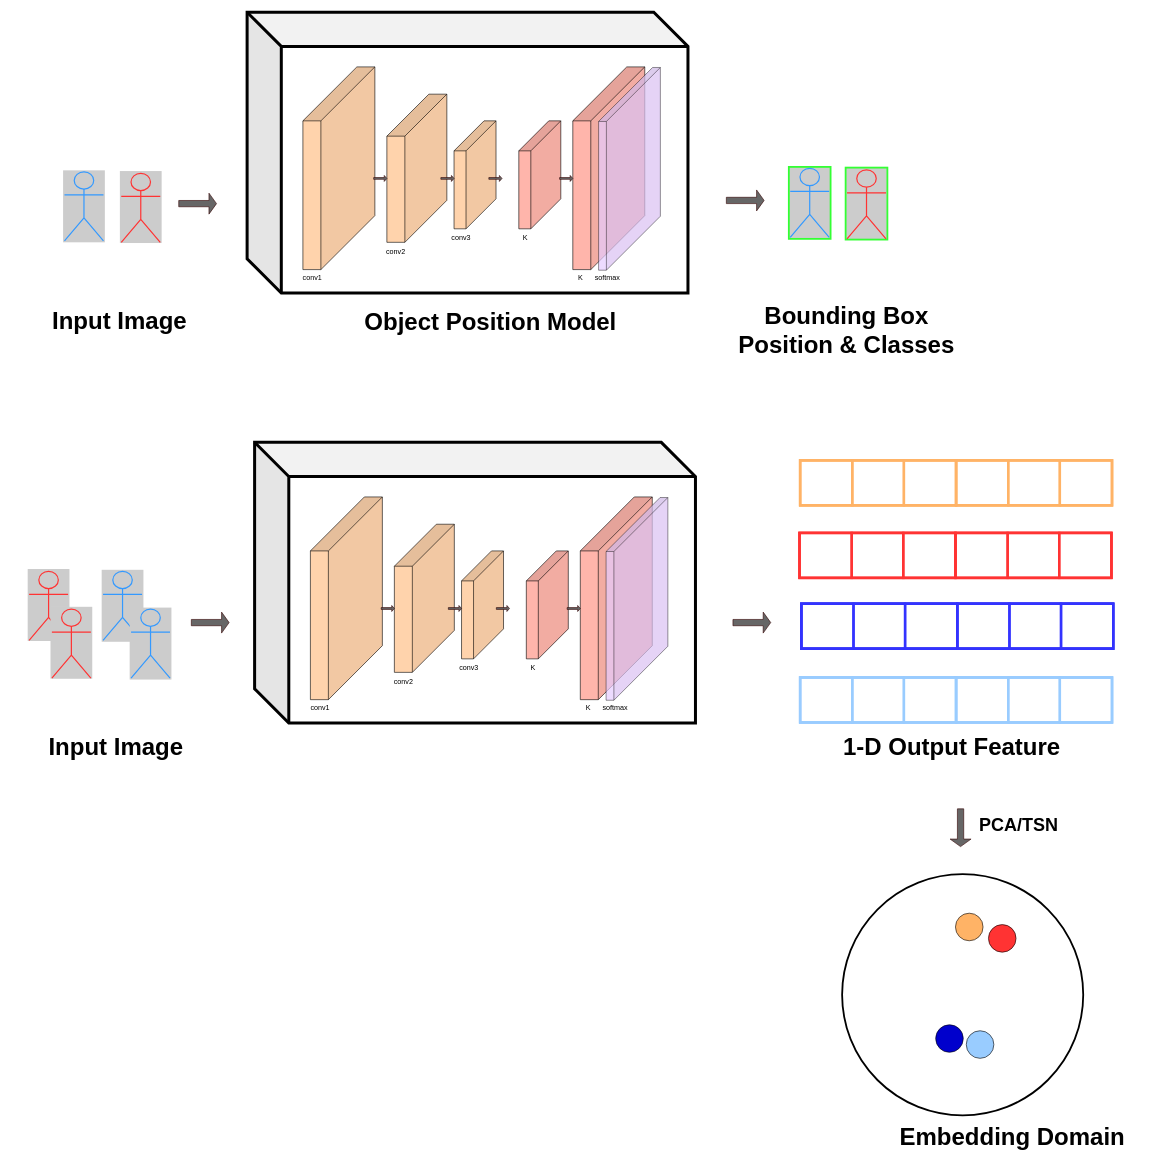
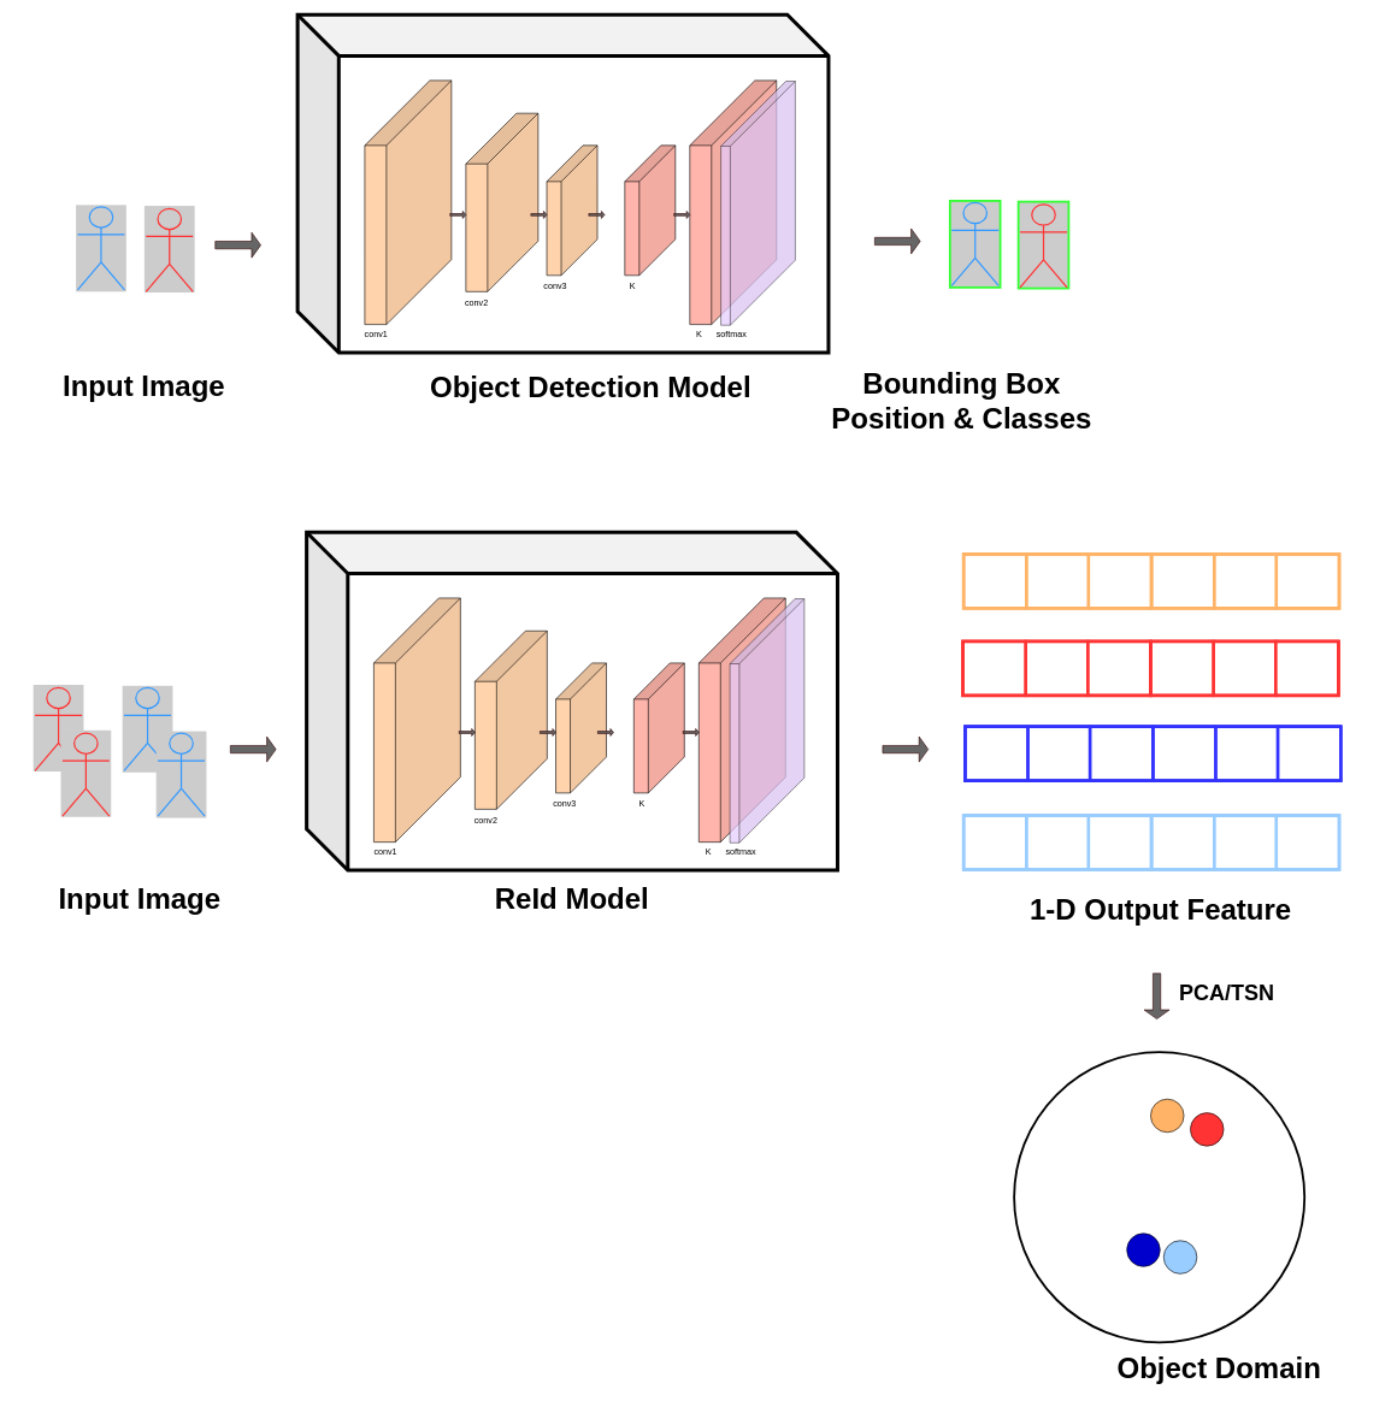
- <mxCell id="3" value="&lt;h1&gt;Object Position Model&lt;/h1&gt;" style="text;html=1;align=center;verticalAlign=middle;whiteSpace=wrap;rounded=0;fontSize=20;" vertex="1" parent="1"><mxGeometry x="593.25" y="502" width="447.5" height="67" as="geometry" /></mxCell>
+ <mxCell id="3" value="&lt;h1&gt;Object Detection Model&lt;/h1&gt;" style="text;html=1;align=center;verticalAlign=middle;whiteSpace=wrap;rounded=0;fontSize=20;" vertex="1" parent="1"><mxGeometry x="593.25" y="502" width="447.5" height="67" as="geometry" /></mxCell>
- <mxCell id="5" value="&lt;h1&gt;Bounding Box Position &amp;amp; Classes&lt;/h1&gt;" style="text;html=1;align=center;verticalAlign=middle;whiteSpace=wrap;rounded=0;fontSize=20;" vertex="1" parent="1"><mxGeometry x="1221" y="516" width="379" height="67" as="geometry" /></mxCell>
+ <mxCell id="5" value="&lt;h1&gt;Bounding Box Position &amp;amp; Classes&lt;/h1&gt;" style="text;html=1;align=center;verticalAlign=middle;whiteSpace=wrap;rounded=0;fontSize=20;" vertex="1" parent="1"><mxGeometry x="1141" y="521" width="379" height="67" as="geometry" /></mxCell>
+ <mxCell id="78" value="&lt;h1&gt;ReId Model&lt;/h1&gt;" style="text;html=1;align=center;verticalAlign=middle;whiteSpace=wrap;rounded=0;fontSize=20;" vertex="1" parent="1"><mxGeometry x="567.25" y="1209" width="447.5" height="67" as="geometry" /></mxCell>
- <mxCell id="79" value="&lt;h1&gt;1-D Output Feature&lt;/h1&gt;" style="text;html=1;align=center;verticalAlign=middle;whiteSpace=wrap;rounded=0;fontSize=20;" vertex="1" parent="1"><mxGeometry x="1362" y="1209" width="447.5" height="67" as="geometry" /></mxCell>
+ <mxCell id="79" value="&lt;h1&gt;1-D Output Feature&lt;/h1&gt;" style="text;html=1;align=center;verticalAlign=middle;whiteSpace=wrap;rounded=0;fontSize=20;" vertex="1" parent="1"><mxGeometry x="1382" y="1224" width="447.5" height="67" as="geometry" /></mxCell>
- <mxCell id="81" value="&lt;h1&gt;Embedding Domain&lt;/h1&gt;" style="text;html=1;align=center;verticalAlign=middle;whiteSpace=wrap;rounded=0;fontSize=20;" vertex="1" parent="1"><mxGeometry x="1463.25" y="1860" width="447.5" height="67" as="geometry" /></mxCell>
+ <mxCell id="81" value="&lt;h1&gt;Object Domain&lt;/h1&gt;" style="text;html=1;align=center;verticalAlign=middle;whiteSpace=wrap;rounded=0;fontSize=20;" vertex="1" parent="1"><mxGeometry x="1463.25" y="1860" width="447.5" height="67" as="geometry" /></mxCell>
